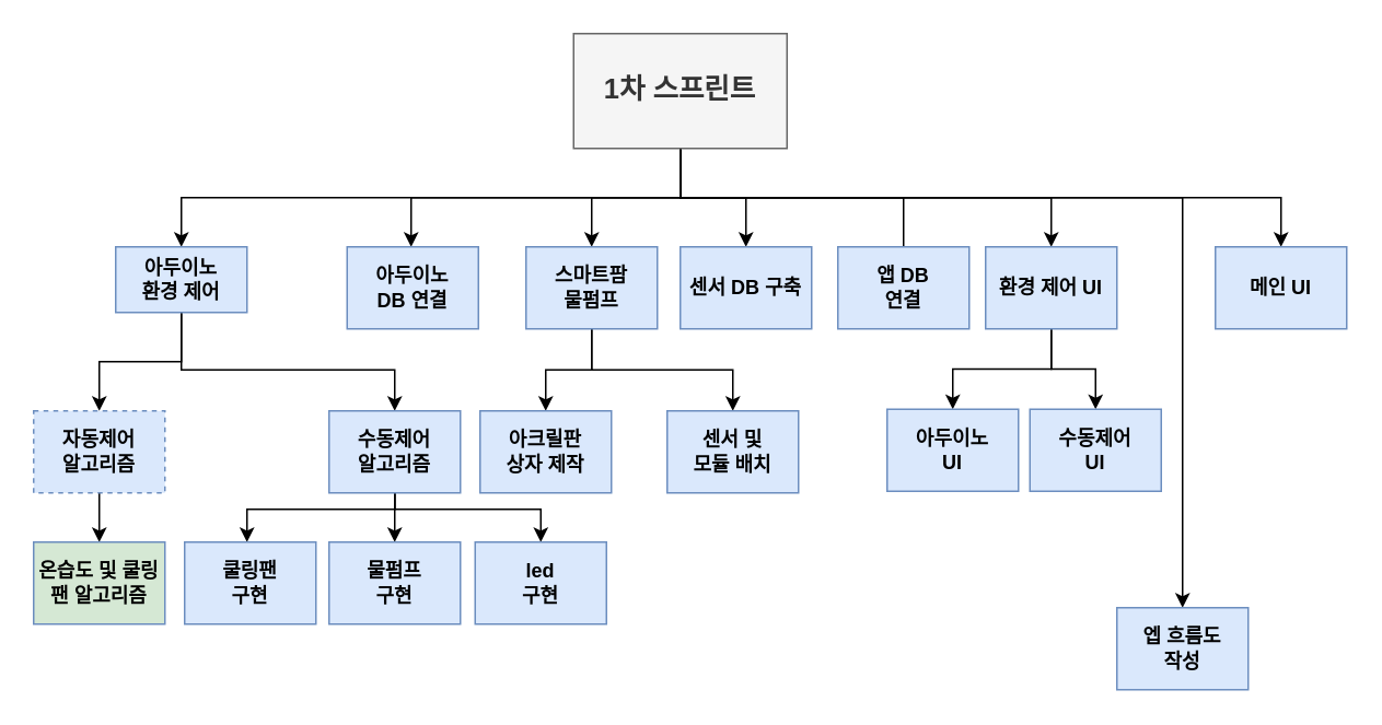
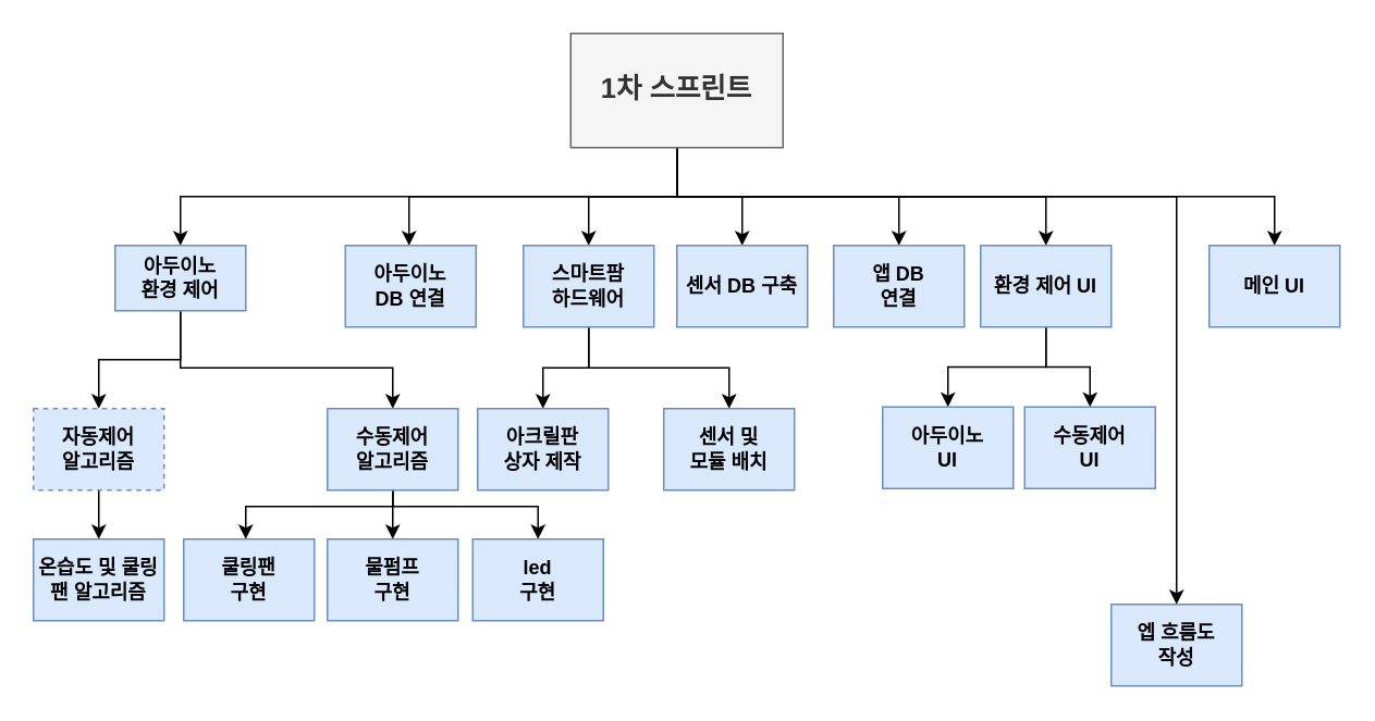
- <mxCell id="8" style="edgeStyle=orthogonalEdgeStyle;rounded=0;orthogonalLoop=1;jettySize=auto;html=1;exitX=0.5;exitY=1;exitDx=0;exitDy=0;entryX=0.5;entryY=0;entryDx=0;entryDy=0;endArrow=none;" parent="1" source="10" target="35" edge="1"><mxGeometry relative="1" as="geometry"><Array as="points"><mxPoint x="414" y="120" /><mxPoint x="550" y="120" /></Array></mxGeometry></mxCell>
+ <mxCell id="8" style="edgeStyle=orthogonalEdgeStyle;rounded=0;orthogonalLoop=1;jettySize=auto;html=1;exitX=0.5;exitY=1;exitDx=0;exitDy=0;entryX=0.5;entryY=0;entryDx=0;entryDy=0;" parent="1" source="10" target="35" edge="1"><mxGeometry relative="1" as="geometry"><Array as="points"><mxPoint x="414" y="120" /><mxPoint x="550" y="120" /></Array></mxGeometry></mxCell>
- <mxCell id="17" value="스마트팜&lt;br&gt;물펌프" style="rounded=0;whiteSpace=wrap;html=1;fillColor=#dae8fc;strokeColor=#6c8ebf;fontStyle=1" parent="1" vertex="1"><mxGeometry x="320" y="150" width="80" height="50" as="geometry" /></mxCell>
+ <mxCell id="17" value="스마트팜&lt;br&gt;하드웨어" style="rounded=0;whiteSpace=wrap;html=1;fillColor=#dae8fc;strokeColor=#6c8ebf;fontStyle=1" parent="1" vertex="1"><mxGeometry x="320" y="150" width="80" height="50" as="geometry" /></mxCell>
- <mxCell id="28" value="온습도 및 쿨링팬 알고리즘" style="rounded=0;whiteSpace=wrap;html=1;fillColor=#d5e8d4;strokeColor=#6c8ebf;fontStyle=1;" parent="1" vertex="1"><mxGeometry x="20" y="330" width="80" height="50" as="geometry" /></mxCell>
+ <mxCell id="28" value="온습도 및 쿨링팬 알고리즘" style="rounded=0;whiteSpace=wrap;html=1;fillColor=#dae8fc;strokeColor=#6c8ebf;fontStyle=1" parent="1" vertex="1"><mxGeometry x="20" y="330" width="80" height="50" as="geometry" /></mxCell>
